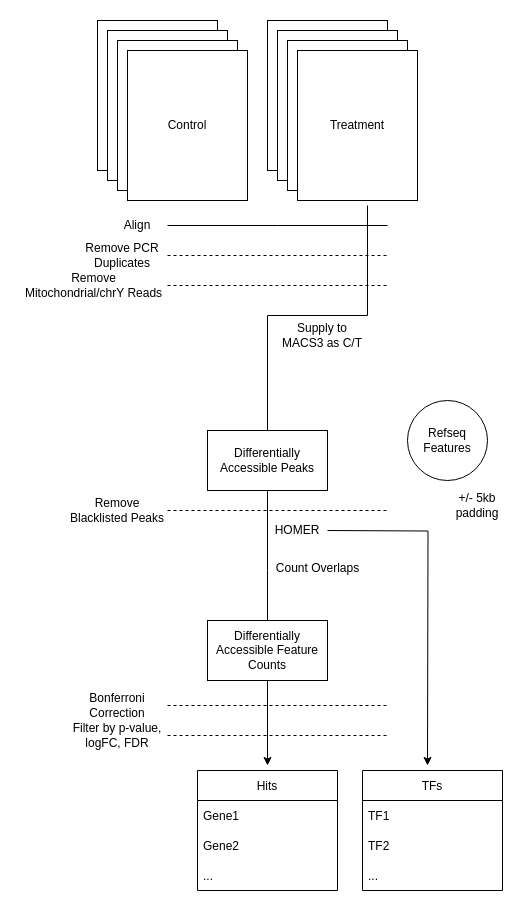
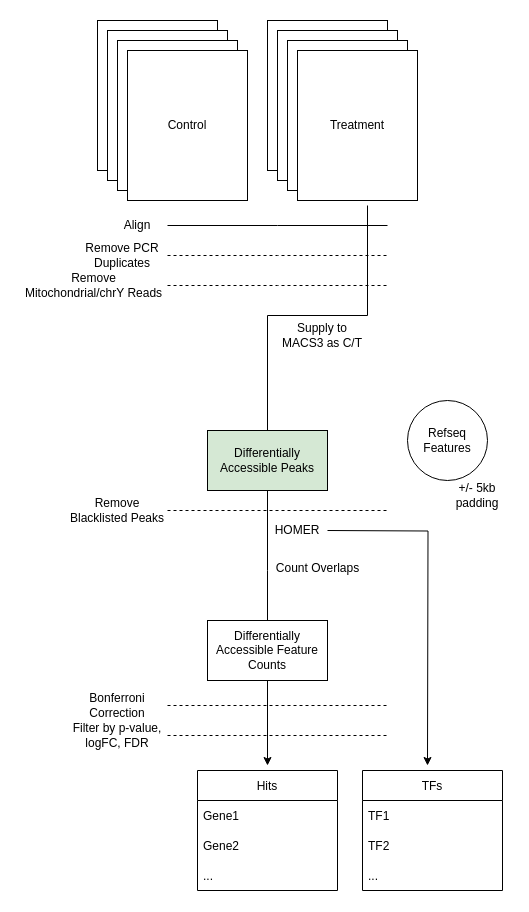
- <mxCell id="12" value="Differentially Accessible Peaks" style="rounded=0;whiteSpace=wrap;html=1;" vertex="1" parent="1"><mxGeometry x="207" y="430" width="120" height="60" as="geometry" /></mxCell>
+ <mxCell id="12" value="Differentially Accessible Peaks" style="rounded=0;whiteSpace=wrap;html=1;fillColor=#d5e8d4;" vertex="1" parent="1"><mxGeometry x="207" y="430" width="120" height="60" as="geometry" /></mxCell>
- <mxCell id="21" value="+/- 5kb padding" style="text;html=1;strokeColor=none;fillColor=none;align=center;verticalAlign=middle;whiteSpace=wrap;rounded=0;" vertex="1" parent="1"><mxGeometry x="447" y="490" width="60" height="30" as="geometry" /></mxCell>
+ <mxCell id="21" value="+/- 5kb padding" style="text;html=1;strokeColor=none;fillColor=none;align=center;verticalAlign=middle;whiteSpace=wrap;rounded=0;" vertex="1" parent="1"><mxGeometry x="447" y="480" width="60" height="30" as="geometry" /></mxCell>
